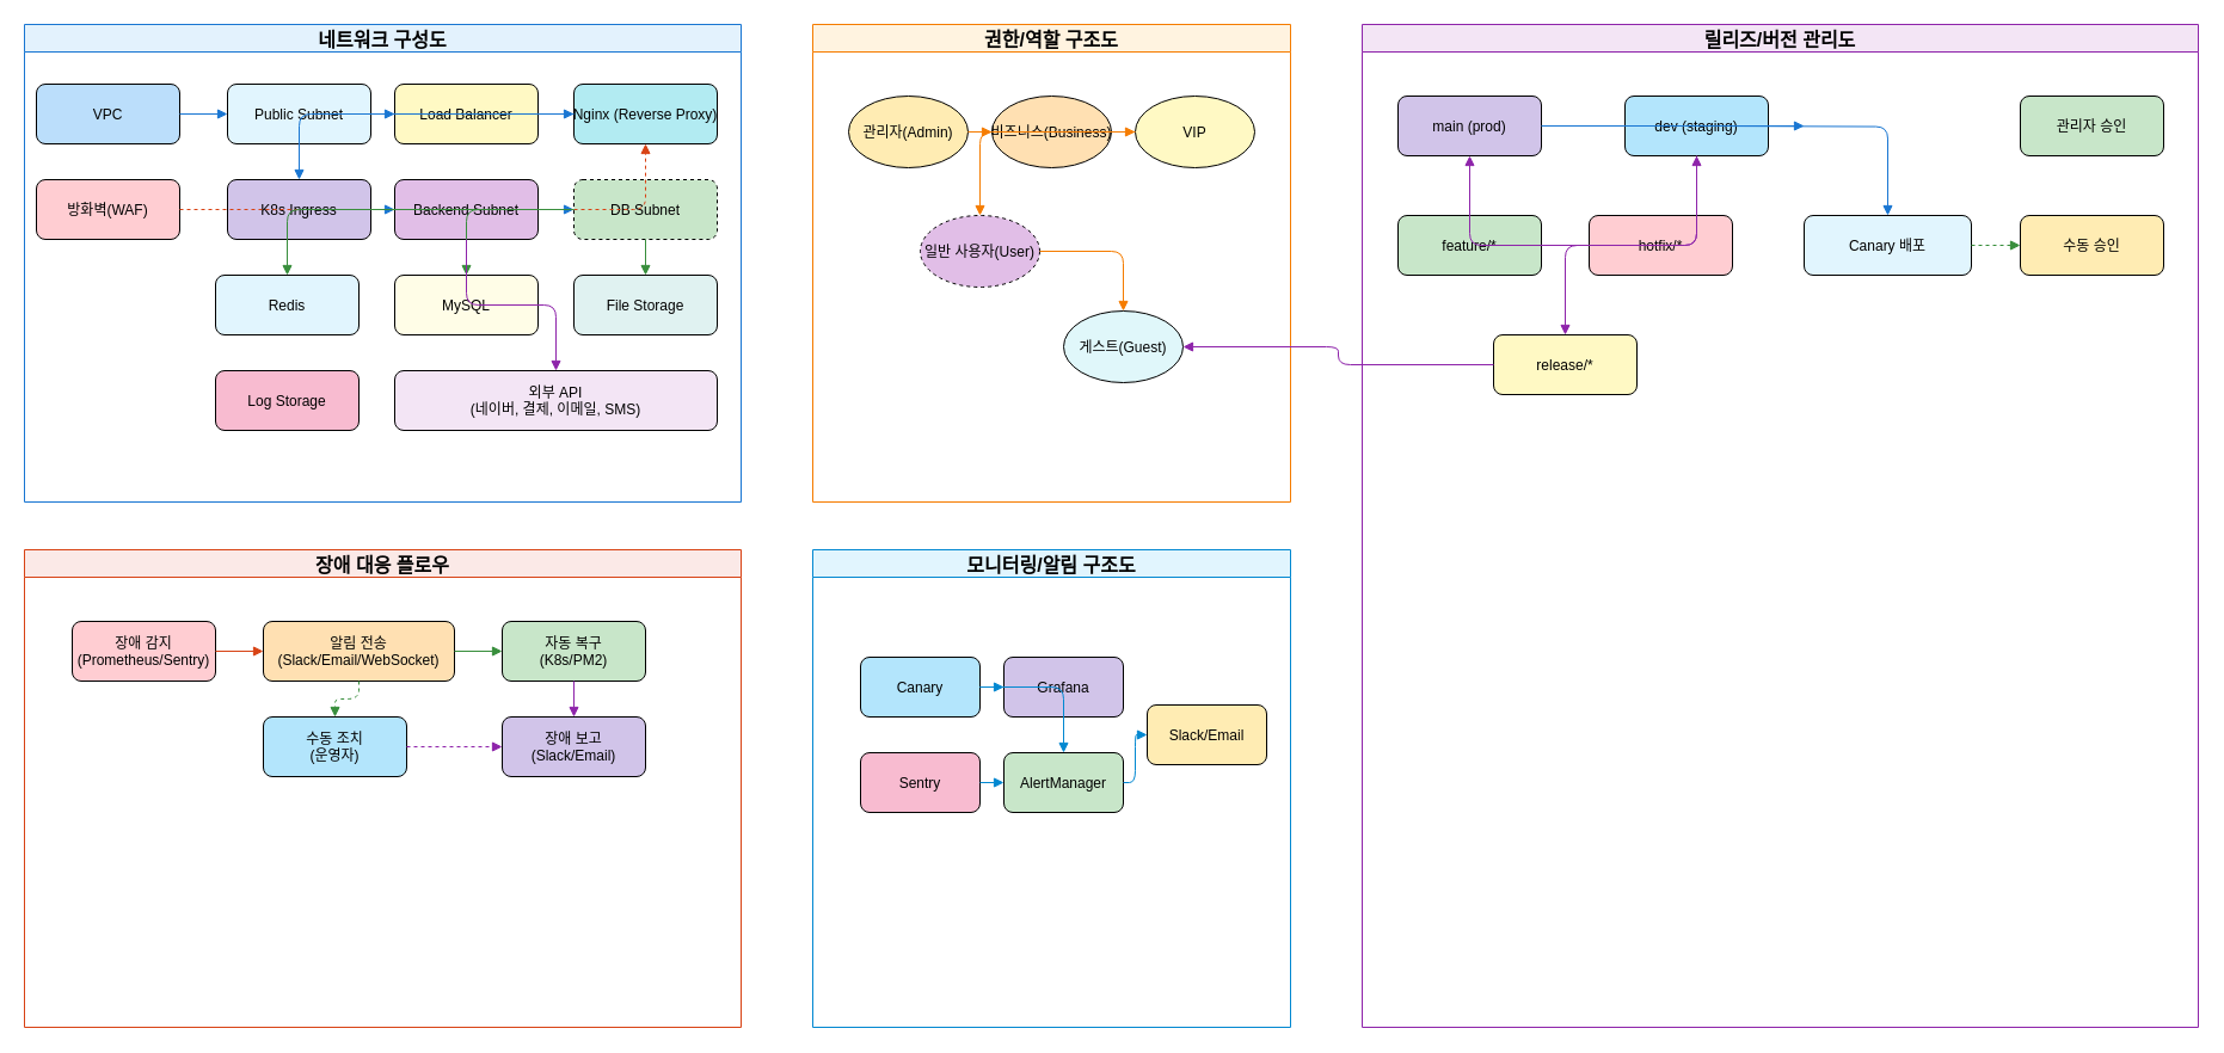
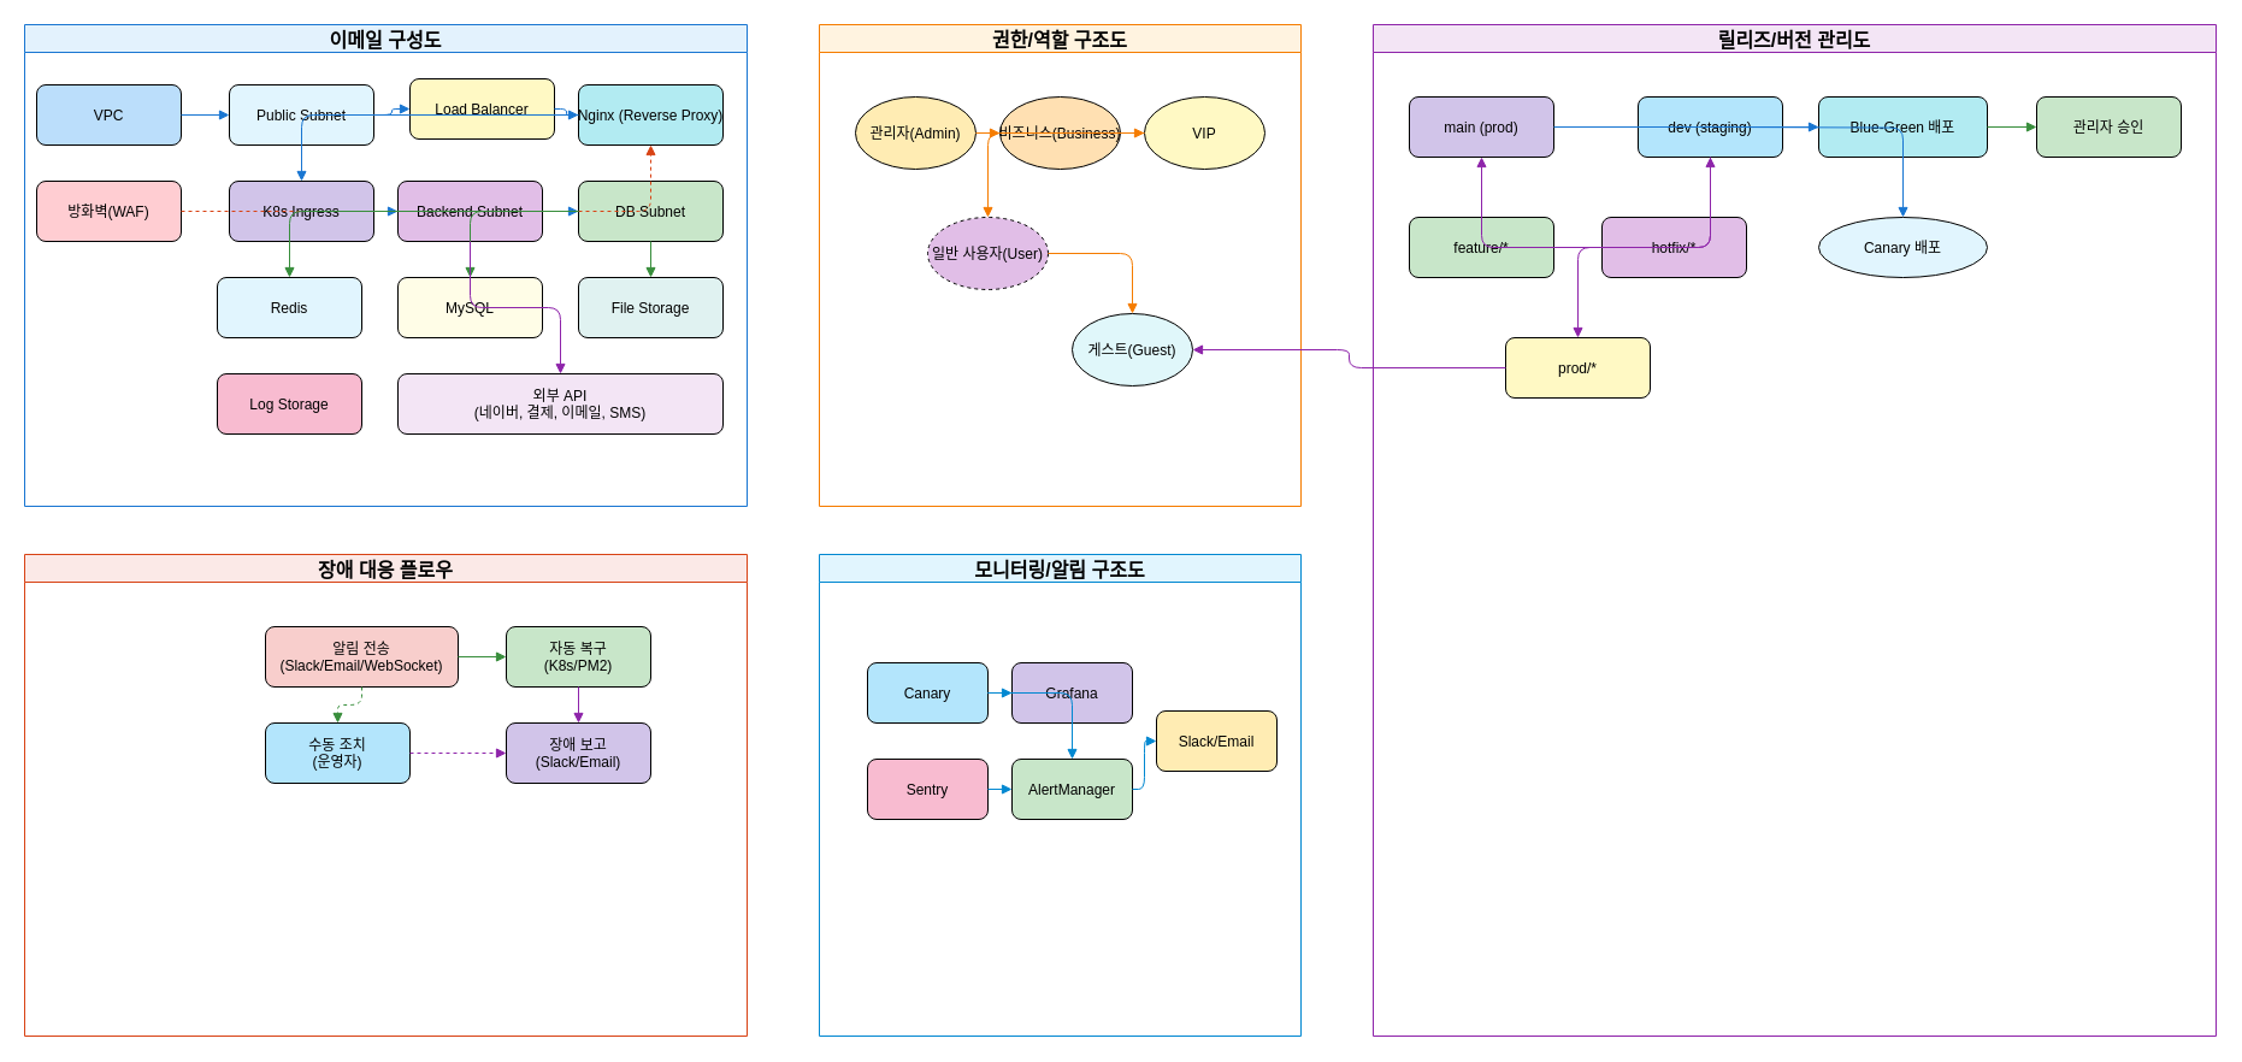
- <mxCell id="2" value="네트워크 구성도" style="swimlane;fillColor=#E3F2FD;strokeColor=#1976D2;fontSize=16;" parent="1" vertex="1"><mxGeometry x="20" y="20" width="600" height="400" as="geometry" /></mxCell>
+ <mxCell id="2" value="이메일 구성도" style="swimlane;fillColor=#E3F2FD;strokeColor=#1976D2;fontSize=16;" parent="1" vertex="1"><mxGeometry x="20" y="20" width="600" height="400" as="geometry" /></mxCell>
- <mxCell id="5" value="Load Balancer" style="rounded=1;fillColor=#FFF9C4;" parent="2" vertex="1"><mxGeometry x="310" y="50" width="120" height="50" as="geometry" /></mxCell>
+ <mxCell id="5" value="Load Balancer" style="rounded=1;fillColor=#FFF9C4;" parent="2" vertex="1"><mxGeometry x="320" y="45" width="120" height="50" as="geometry" /></mxCell>
+ <mxCell id="64" value="Blue-Green 배포" style="rounded=1;fillColor=#B2EBF2;" parent="58" vertex="1"><mxGeometry x="370" y="60" width="140" height="50" as="geometry" /></mxCell>
+ <mxCell id="74" style="edgeStyle=orthogonalEdgeStyle;endArrow=block;endFill=1;strokeColor=#388E3C;" parent="58" source="64" target="66" edge="1"><mxGeometry relative="1" as="geometry" /></mxCell>
- <mxCell id="10" value="DB Subnet" style="rounded=1;fillColor=#C8E6C9;dashed=1;" parent="2" vertex="1"><mxGeometry x="460" y="130" width="120" height="50" as="geometry" /></mxCell>
+ <mxCell id="10" value="DB Subnet" style="rounded=1;fillColor=#C8E6C9;" parent="2" vertex="1"><mxGeometry x="460" y="130" width="120" height="50" as="geometry" /></mxCell>
- <mxCell id="62" value="hotfix/*" style="rounded=1;fillColor=#FFCDD2;" parent="58" vertex="1"><mxGeometry x="190" y="160" width="120" height="50" as="geometry" /></mxCell>
+ <mxCell id="62" value="hotfix/*" style="rounded=1;fillColor=#e1bee7;" parent="58" vertex="1"><mxGeometry x="190" y="160" width="120" height="50" as="geometry" /></mxCell>
- <mxCell id="65" value="Canary 배포" style="rounded=1;fillColor=#E1F5FE;" parent="58" vertex="1"><mxGeometry x="370" y="160" width="140" height="50" as="geometry" /></mxCell>
+ <mxCell id="65" value="Canary 배포" style="ellipse;fillColor=#E1F5FE;" parent="58" vertex="1"><mxGeometry x="370" y="160" width="140" height="50" as="geometry" /></mxCell>
- <mxCell id="75" style="edgeStyle=orthogonalEdgeStyle;endArrow=block;endFill=1;strokeColor=#388E3C;dashed=1;" parent="58" source="65" target="67" edge="1"><mxGeometry relative="1" as="geometry" /></mxCell>
- <mxCell id="67" value="수동 승인" style="rounded=1;fillColor=#FFECB3;" parent="58" vertex="1"><mxGeometry x="551" y="160" width="120" height="50" as="geometry" /></mxCell>
- <mxCell id="63" value="release/*" style="rounded=1;fillColor=#FFF9C4;" parent="58" vertex="1"><mxGeometry x="110" y="260" width="120" height="50" as="geometry" /></mxCell>
+ <mxCell id="63" value="prod/*" style="rounded=1;fillColor=#FFF9C4;" parent="58" vertex="1"><mxGeometry x="110" y="260" width="120" height="50" as="geometry" /></mxCell>
- <mxCell id="38" value="장애 감지&#10;(Prometheus/Sentry)" style="rounded=1;fillColor=#FFCDD2;" parent="37" vertex="1"><mxGeometry x="40" y="60" width="120" height="50" as="geometry" /></mxCell>
- <mxCell id="43" style="edgeStyle=orthogonalEdgeStyle;endArrow=block;endFill=1;strokeColor=#D84315;" parent="37" source="38" target="39" edge="1"><mxGeometry relative="1" as="geometry" /></mxCell>
- <mxCell id="39" value="알림 전송&#10;(Slack/Email/WebSocket)" style="rounded=1;fillColor=#FFE0B2;" parent="37" vertex="1"><mxGeometry x="200" y="60" width="160" height="50" as="geometry" /></mxCell>
+ <mxCell id="39" value="알림 전송&#10;(Slack/Email/WebSocket)" style="rounded=1;fillColor=#f8cecc;" parent="37" vertex="1"><mxGeometry x="200" y="60" width="160" height="50" as="geometry" /></mxCell>
